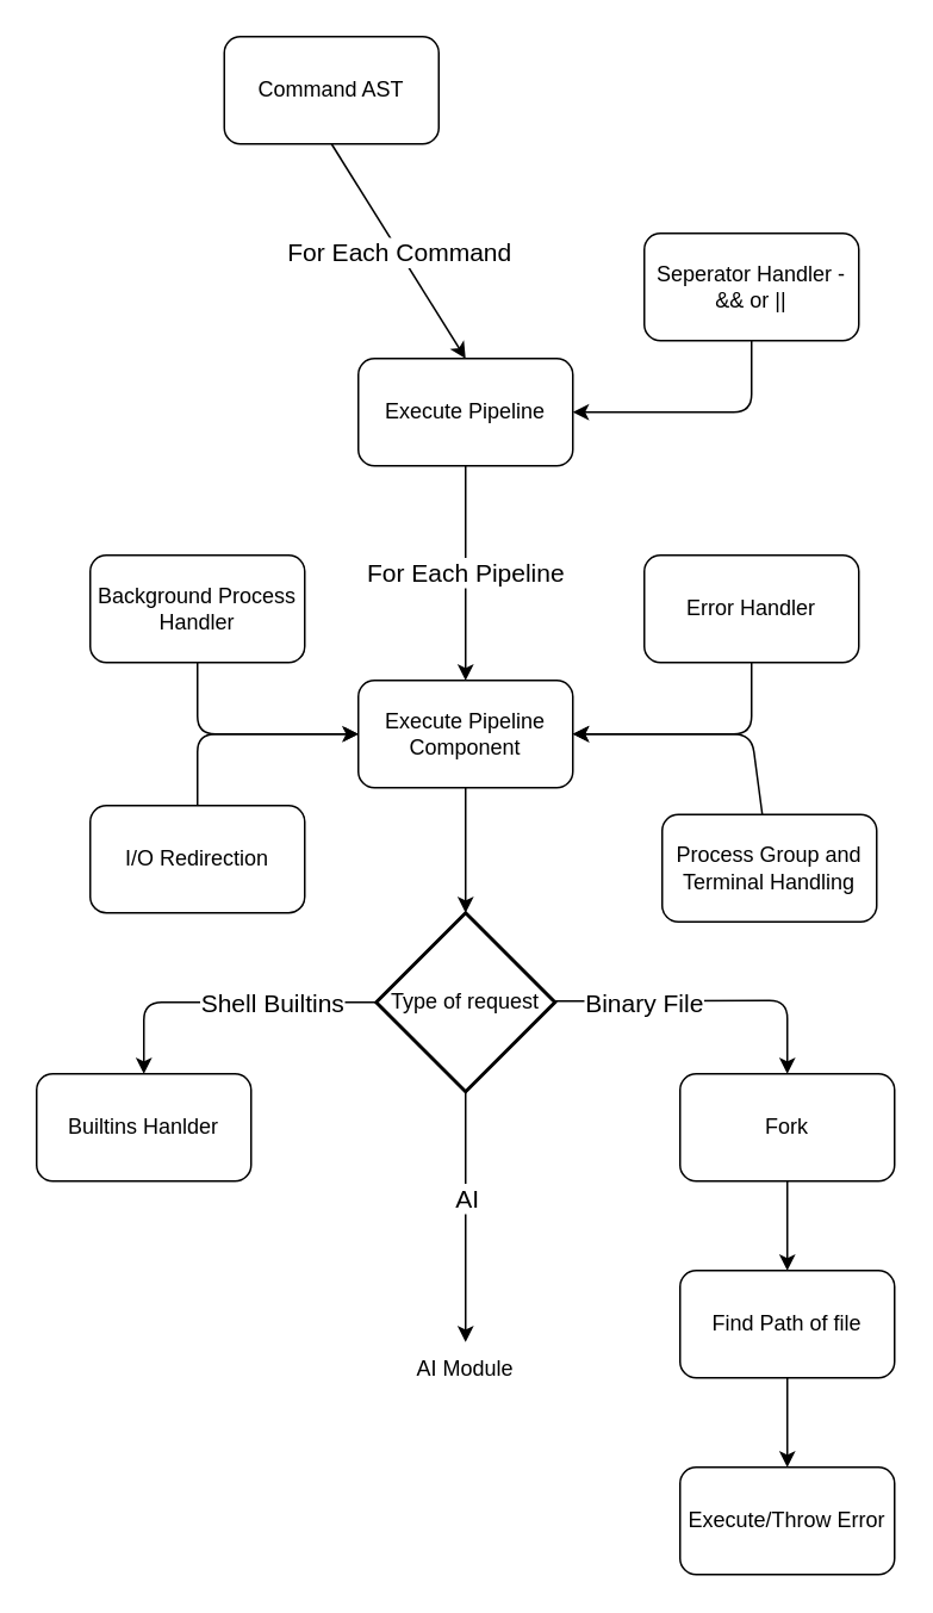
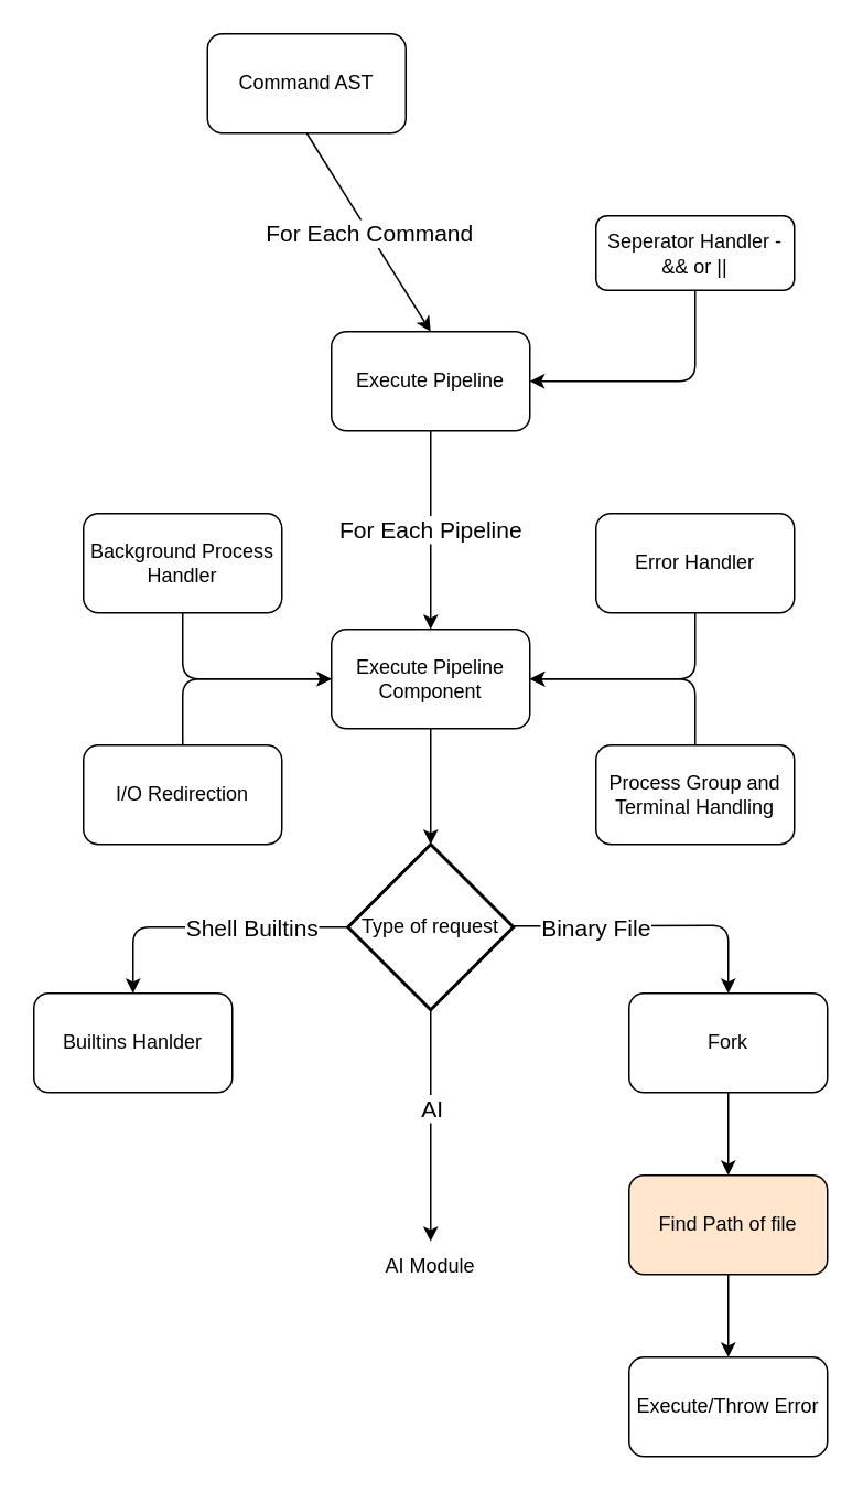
- <mxCell id="7" value="Seperator Handler - &amp;amp;&amp;amp; or ||" style="rounded=1;whiteSpace=wrap;html=1;" vertex="1" parent="1"><mxGeometry x="360" y="130" width="120" height="60" as="geometry" /></mxCell>
+ <mxCell id="7" value="Seperator Handler - &amp;amp;&amp;amp; or ||" style="rounded=1;whiteSpace=wrap;html=1;" vertex="1" parent="1"><mxGeometry x="360" y="130" width="120" height="45" as="geometry" /></mxCell>
- <mxCell id="18" value="Process Group and Terminal Handling" style="rounded=1;whiteSpace=wrap;html=1;" vertex="1" parent="1"><mxGeometry x="370" y="455" width="120" height="60" as="geometry" /></mxCell>
+ <mxCell id="18" value="Process Group and Terminal Handling" style="rounded=1;whiteSpace=wrap;html=1;" vertex="1" parent="1"><mxGeometry x="360" y="450" width="120" height="60" as="geometry" /></mxCell>
- <mxCell id="25" value="Find Path of file" style="rounded=1;whiteSpace=wrap;html=1;" vertex="1" parent="1"><mxGeometry x="380" y="710" width="120" height="60" as="geometry" /></mxCell>
+ <mxCell id="25" value="Find Path of file" style="rounded=1;whiteSpace=wrap;html=1;fillColor=#ffe6cc;" vertex="1" parent="1"><mxGeometry x="380" y="710" width="120" height="60" as="geometry" /></mxCell>
